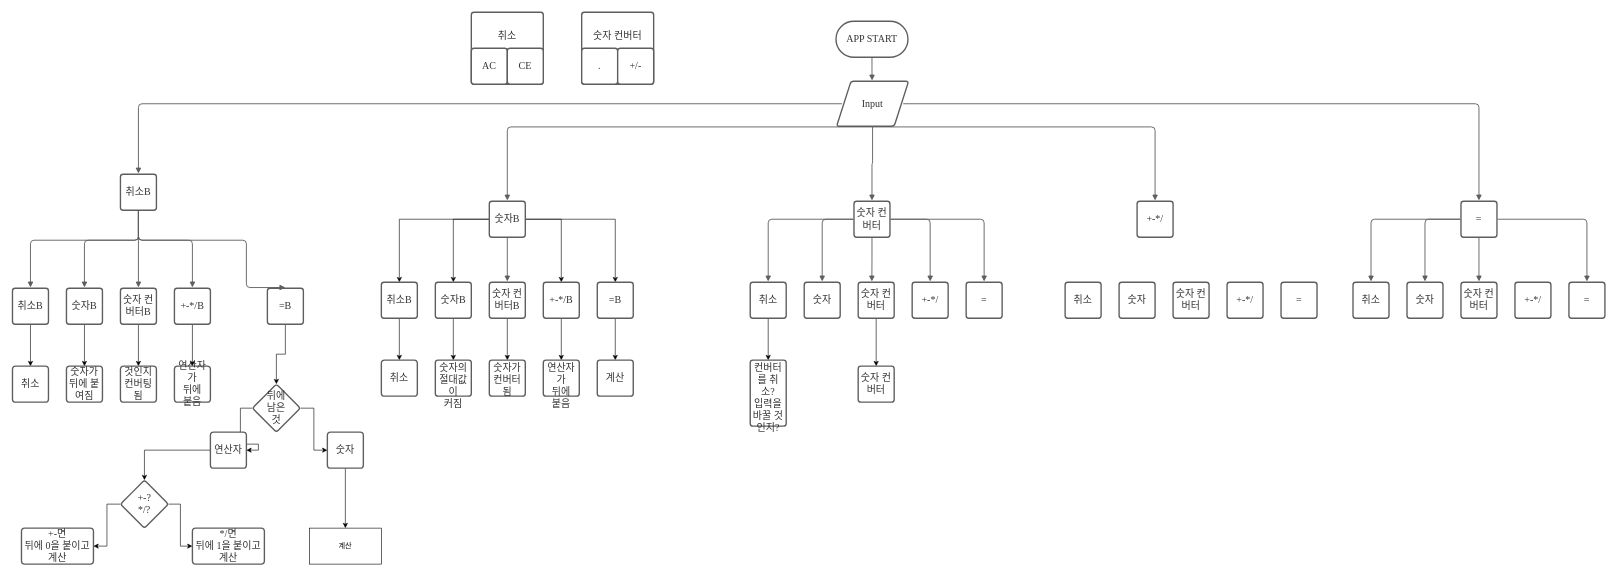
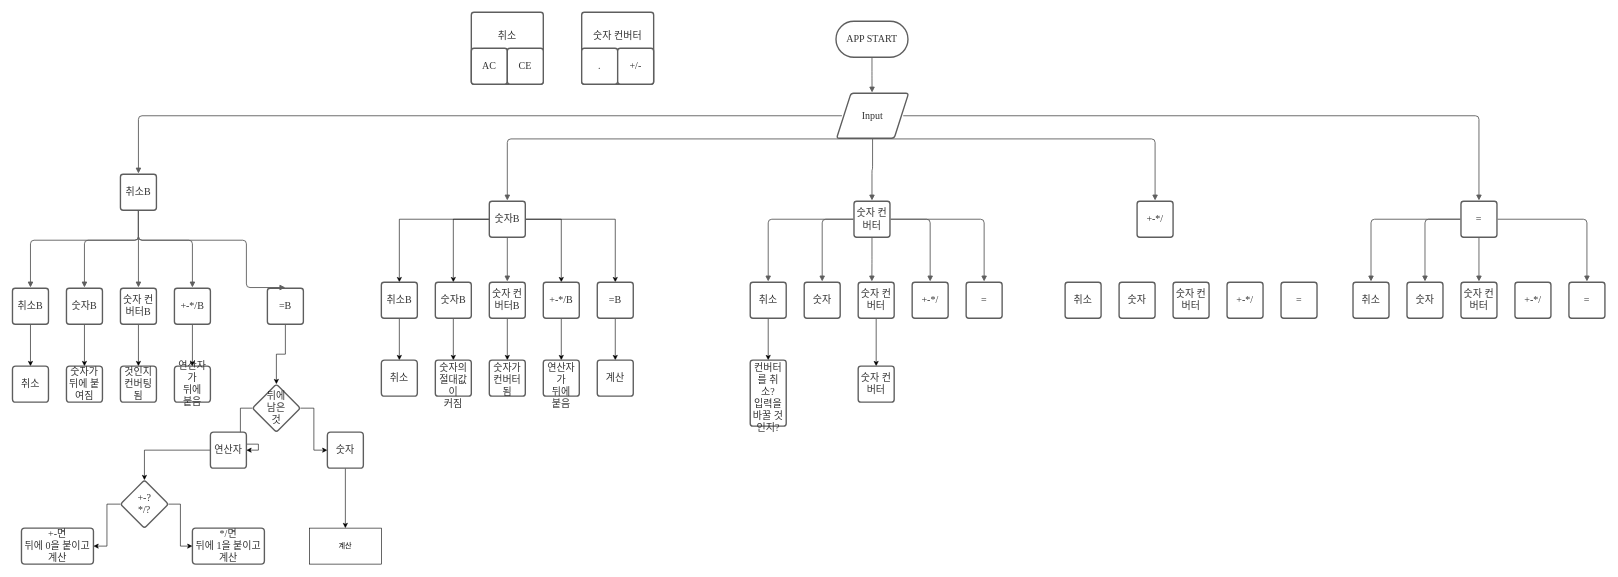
- <mxCell id="10" value="Input" style="html=1;overflow=block;blockSpacing=1;whiteSpace=wrap;shape=parallelogram;perimeter=parallelogramPerimeter;anchorPointDirection=0;whiteSpace=wrap;fontSize=16.7;fontFamily=Liberation Serif;fontColor=#333333;spacing=3.8;strokeColor=#5e5e5e;strokeOpacity=100;rounded=1;absoluteArcSize=1;arcSize=9;strokeWidth=2.3;" parent="1" vertex="1"><mxGeometry x="1394" y="135" width="120" height="75" as="geometry" /></mxCell>
+ <mxCell id="10" value="Input" style="html=1;overflow=block;blockSpacing=1;whiteSpace=wrap;shape=parallelogram;perimeter=parallelogramPerimeter;anchorPointDirection=0;whiteSpace=wrap;fontSize=16.7;fontFamily=Liberation Serif;fontColor=#333333;spacing=3.8;strokeColor=#5e5e5e;strokeOpacity=100;rounded=1;absoluteArcSize=1;arcSize=9;strokeWidth=2.3;" parent="1" vertex="1"><mxGeometry x="1394" y="155" width="120" height="75" as="geometry" /></mxCell>
